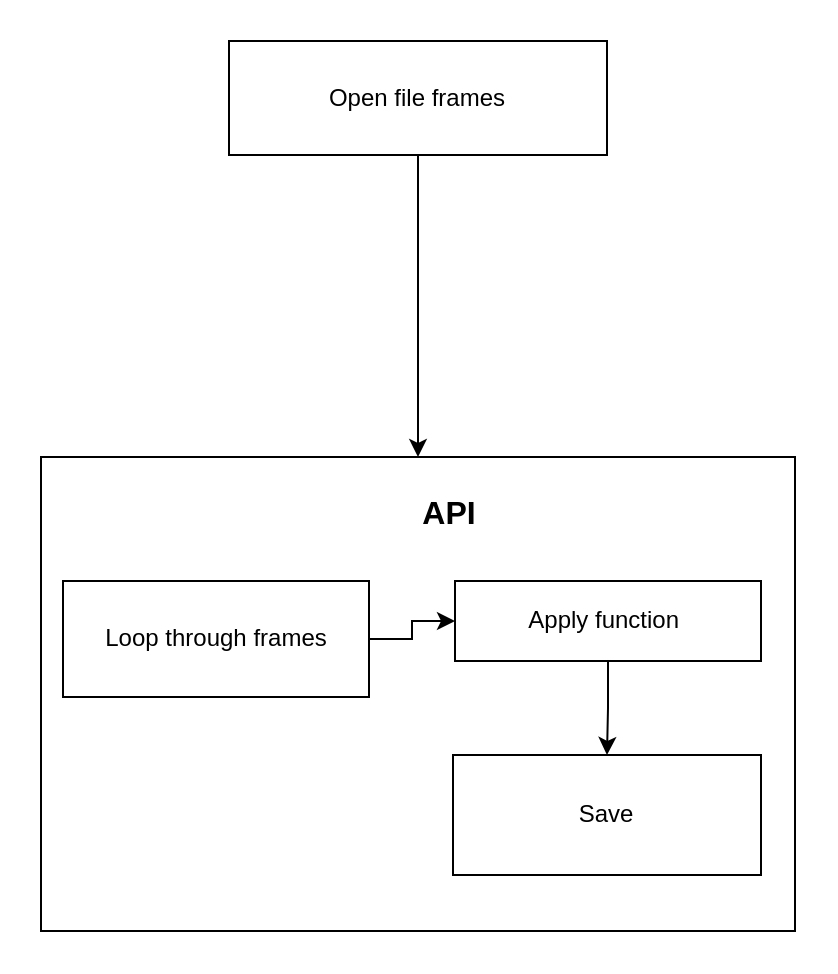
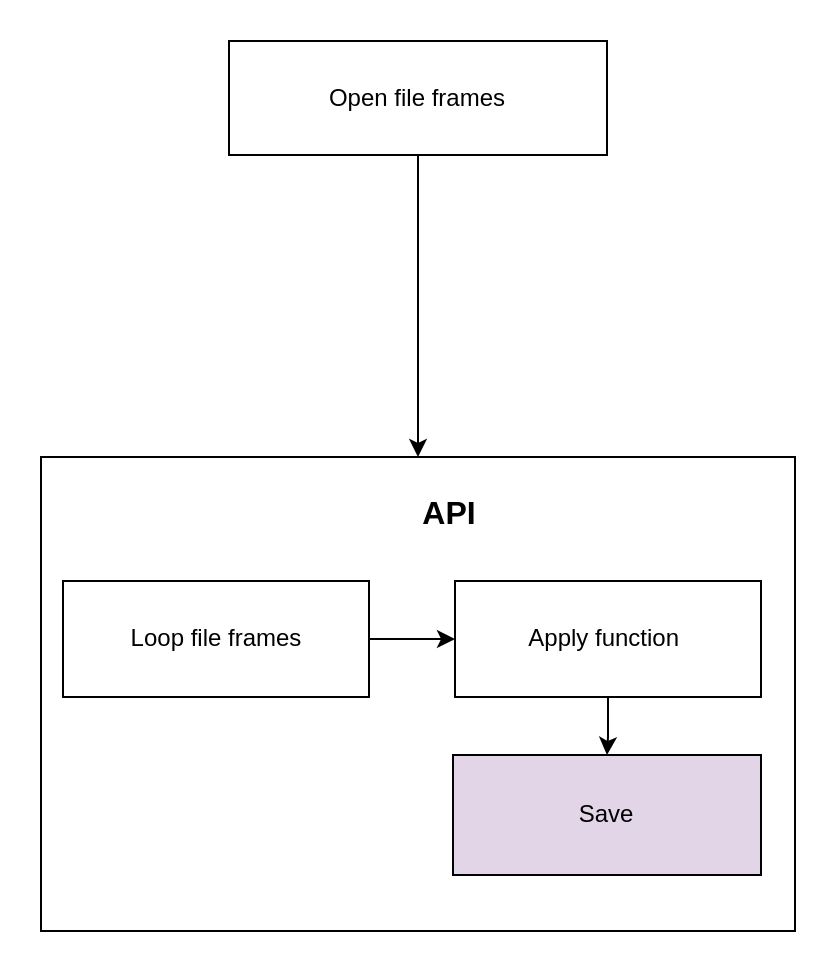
- <mxCell id="14" value="Apply function&amp;nbsp;" style="rounded=0;whiteSpace=wrap;html=1;" vertex="1" parent="7"><mxGeometry x="207" y="62" width="153" height="40" as="geometry" /></mxCell>
+ <mxCell id="14" value="Apply function&amp;nbsp;" style="rounded=0;whiteSpace=wrap;html=1;" vertex="1" parent="7"><mxGeometry x="207" y="62" width="153" height="58" as="geometry" /></mxCell>
- <mxCell id="12" value="Loop through frames" style="text;html=1;strokeColor=none;fillColor=none;align=center;verticalAlign=middle;whiteSpace=wrap;rounded=0;" vertex="1" parent="10"><mxGeometry x="11.5" y="19" width="130" height="20" as="geometry" /></mxCell>
+ <mxCell id="12" value="Loop file frames" style="text;html=1;strokeColor=none;fillColor=none;align=center;verticalAlign=middle;whiteSpace=wrap;rounded=0;" vertex="1" parent="10"><mxGeometry x="11.5" y="19" width="130" height="20" as="geometry" /></mxCell>
- <mxCell id="16" value="Save" style="whiteSpace=wrap;html=1;rounded=0;" vertex="1" parent="7"><mxGeometry x="206" y="149" width="154" height="60" as="geometry" /></mxCell>
+ <mxCell id="16" value="Save" style="whiteSpace=wrap;html=1;rounded=0;fillColor=#e1d5e7;" vertex="1" parent="7"><mxGeometry x="206" y="149" width="154" height="60" as="geometry" /></mxCell>
